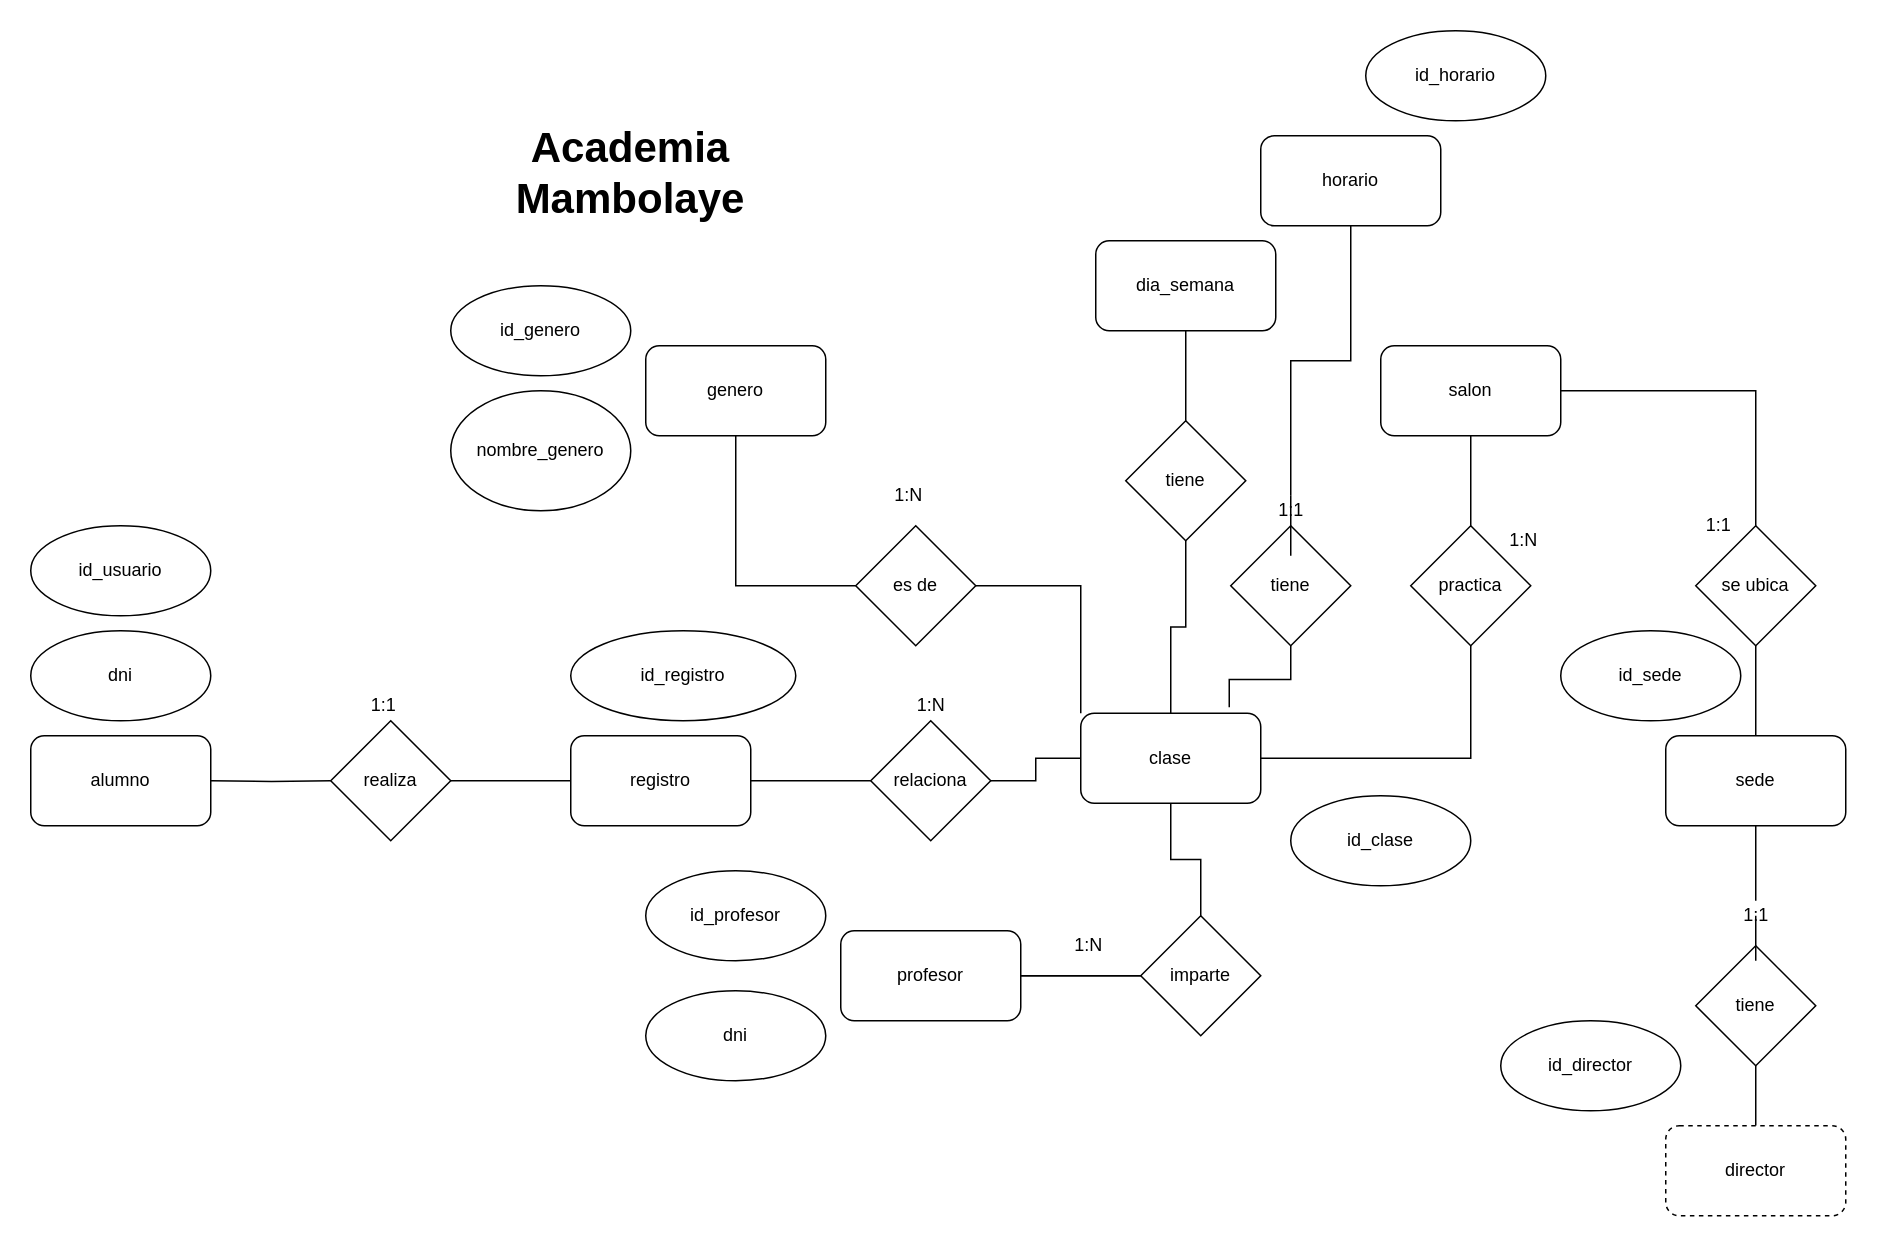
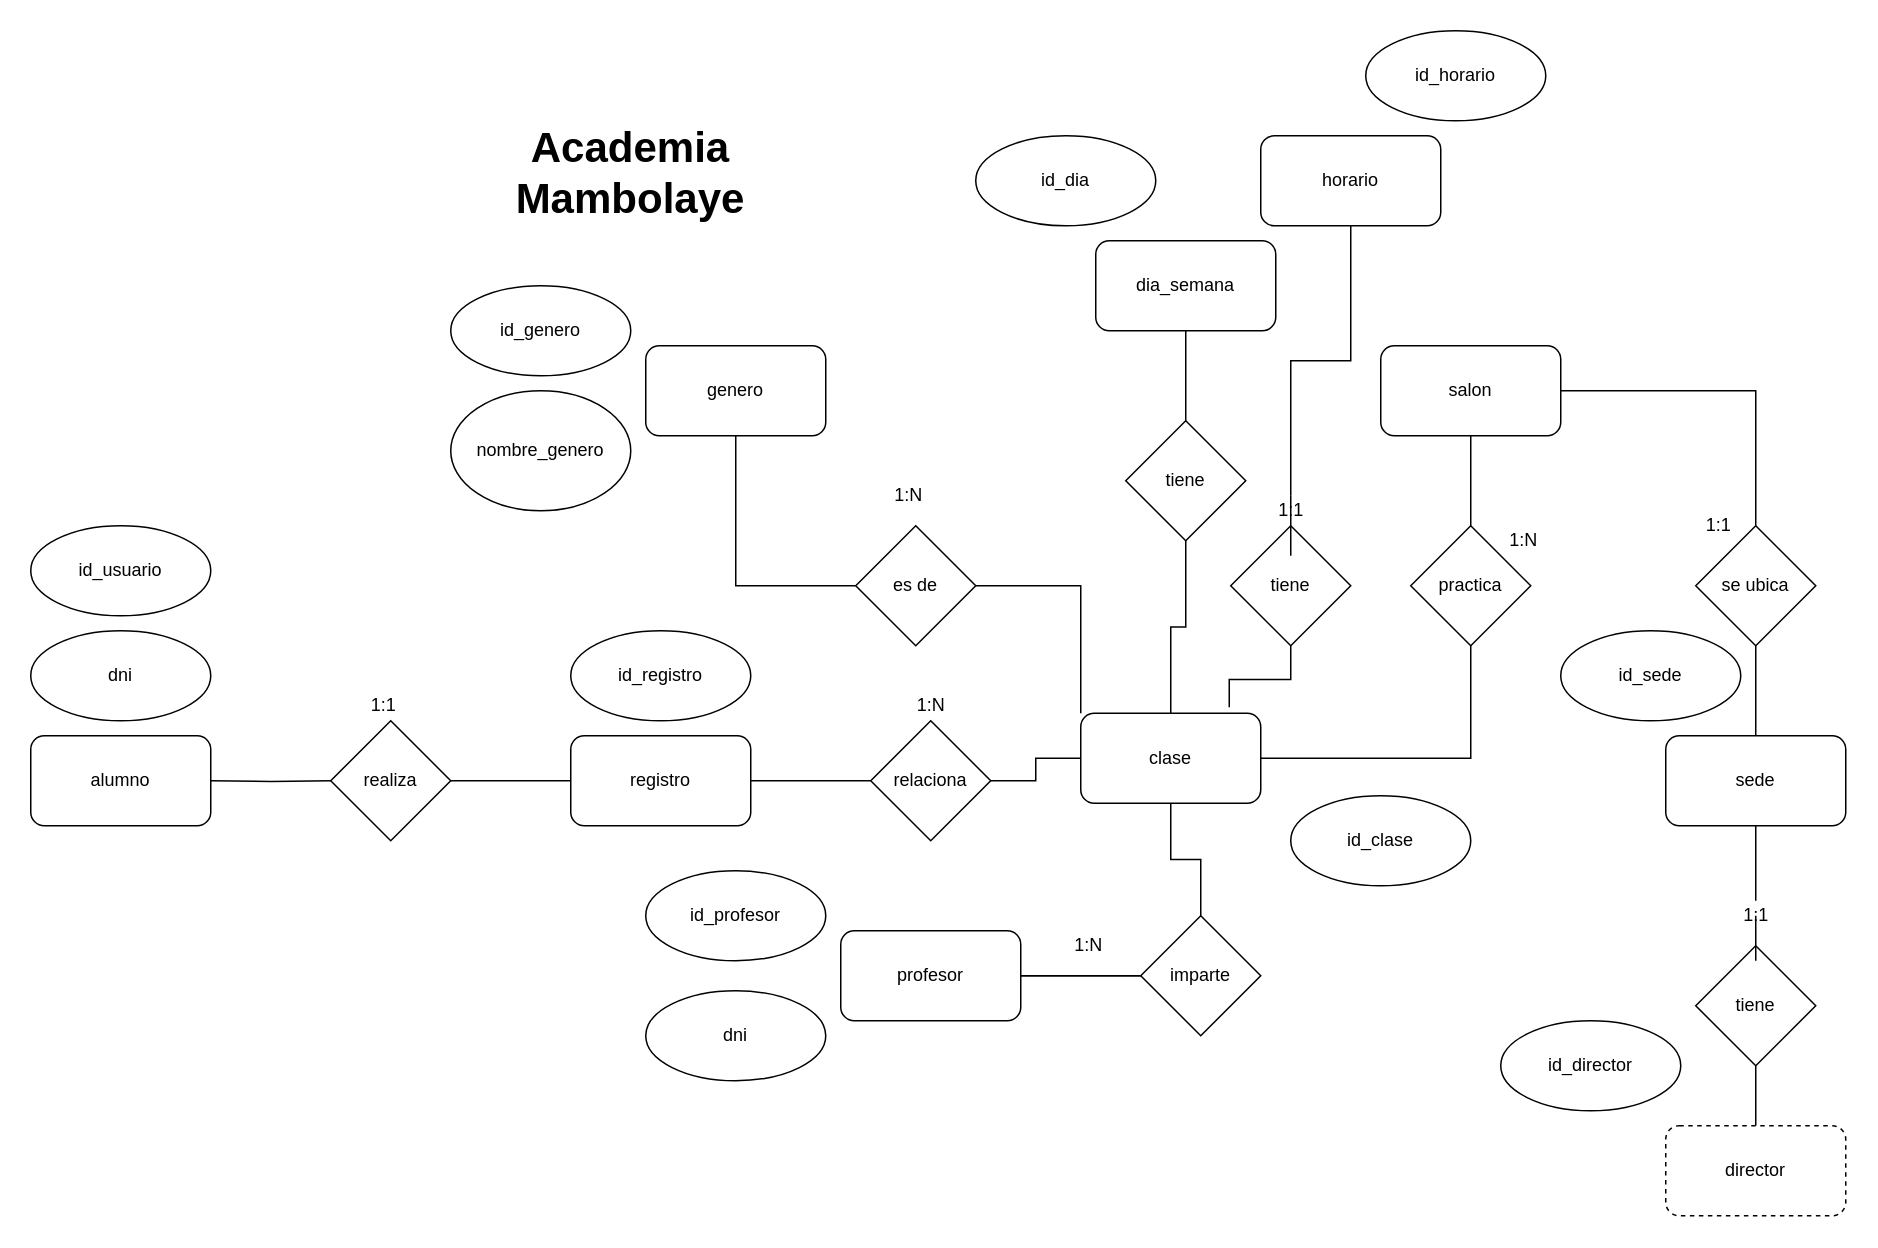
+ <mxCell id="56" value="id_dia" style="ellipse;whiteSpace=wrap;html=1;" parent="1" vertex="1"><mxGeometry x="650" y="90" width="120" height="60" as="geometry" /></mxCell>
- <mxCell id="40" value="id_registro" style="ellipse;whiteSpace=wrap;html=1;" parent="1" vertex="1"><mxGeometry x="380" y="420" width="150" height="60" as="geometry" /></mxCell>
+ <mxCell id="40" value="id_registro" style="ellipse;whiteSpace=wrap;html=1;" parent="1" vertex="1"><mxGeometry x="380" y="420" width="120" height="60" as="geometry" /></mxCell>
